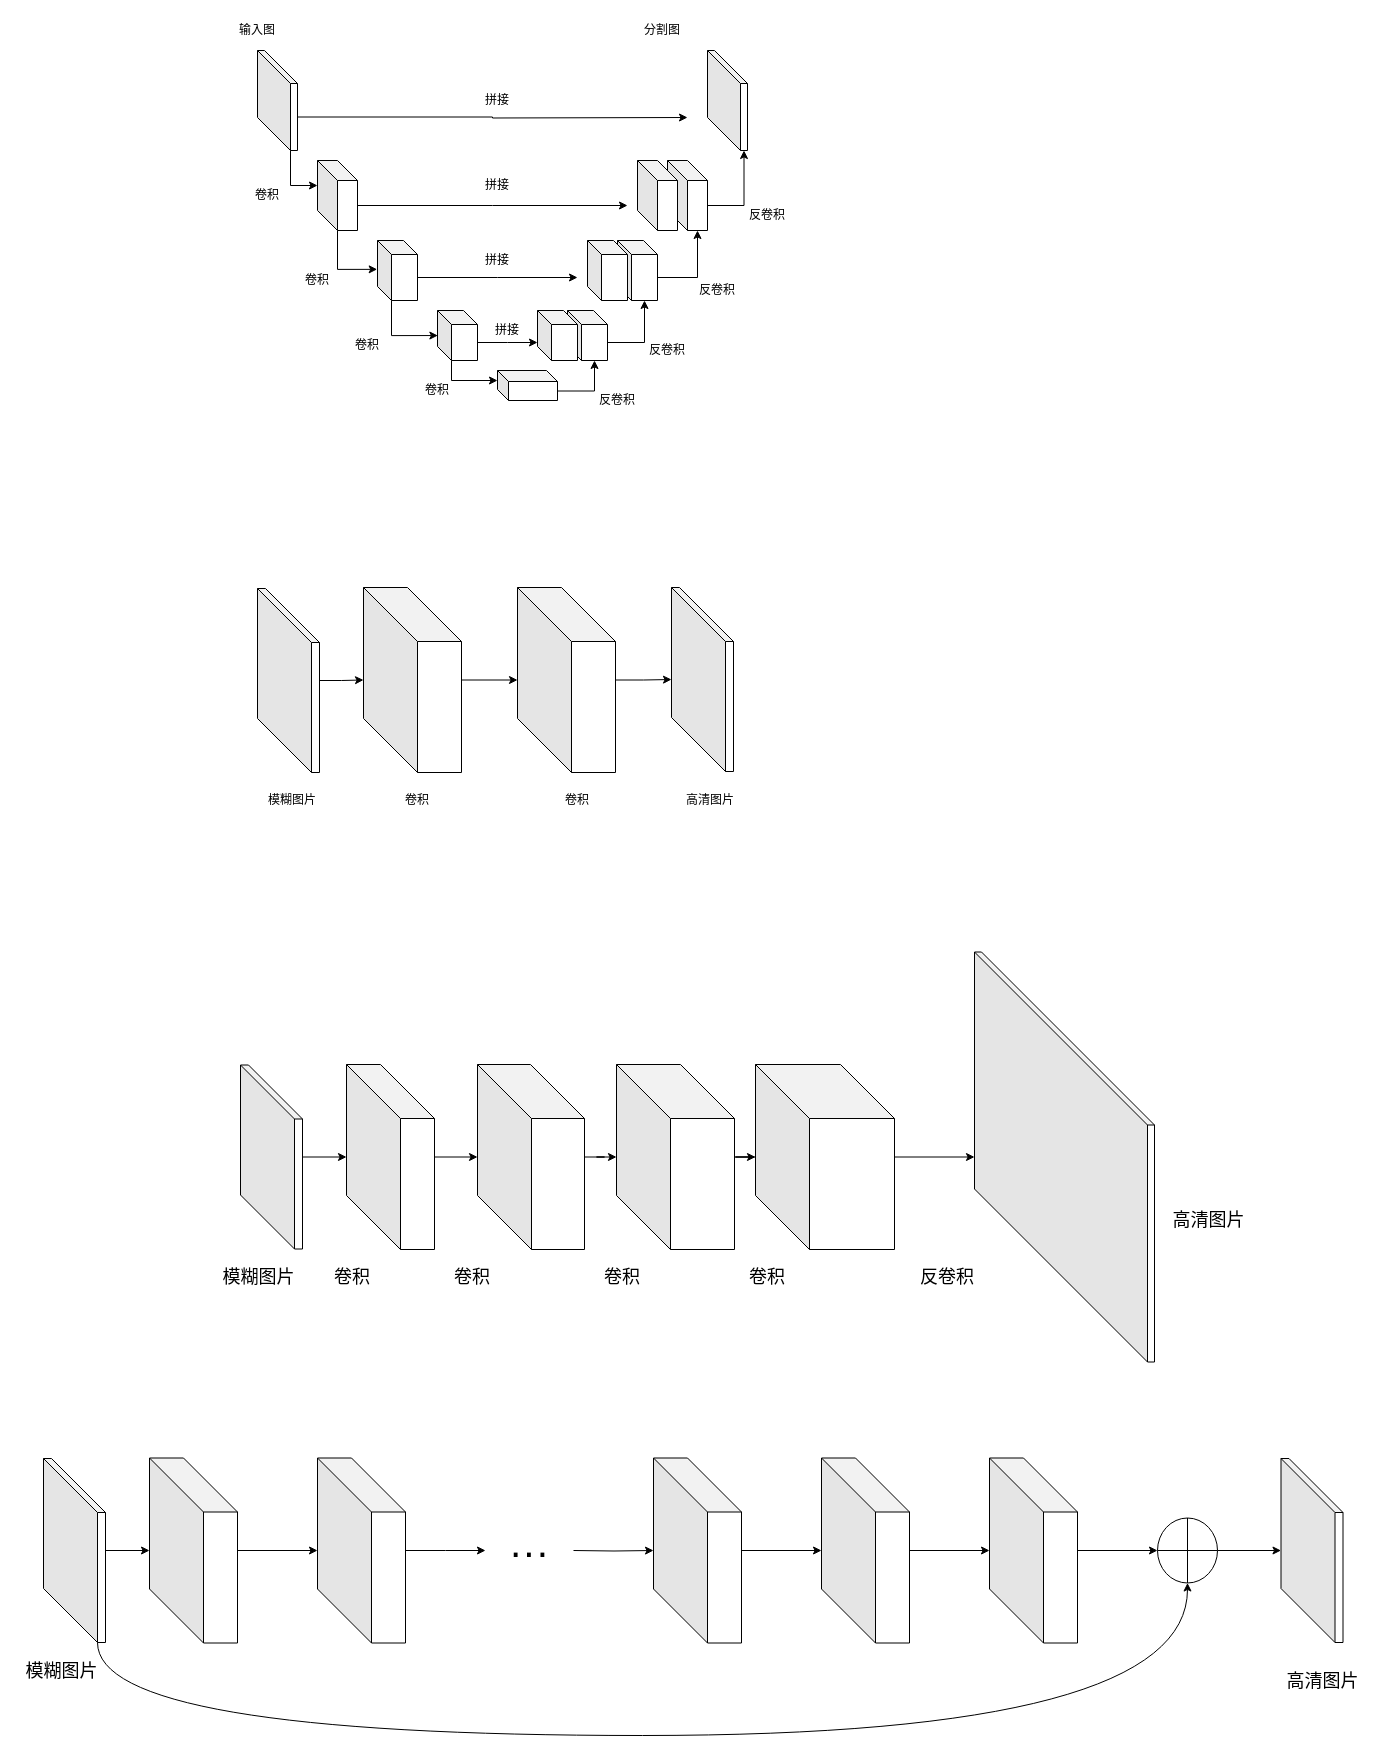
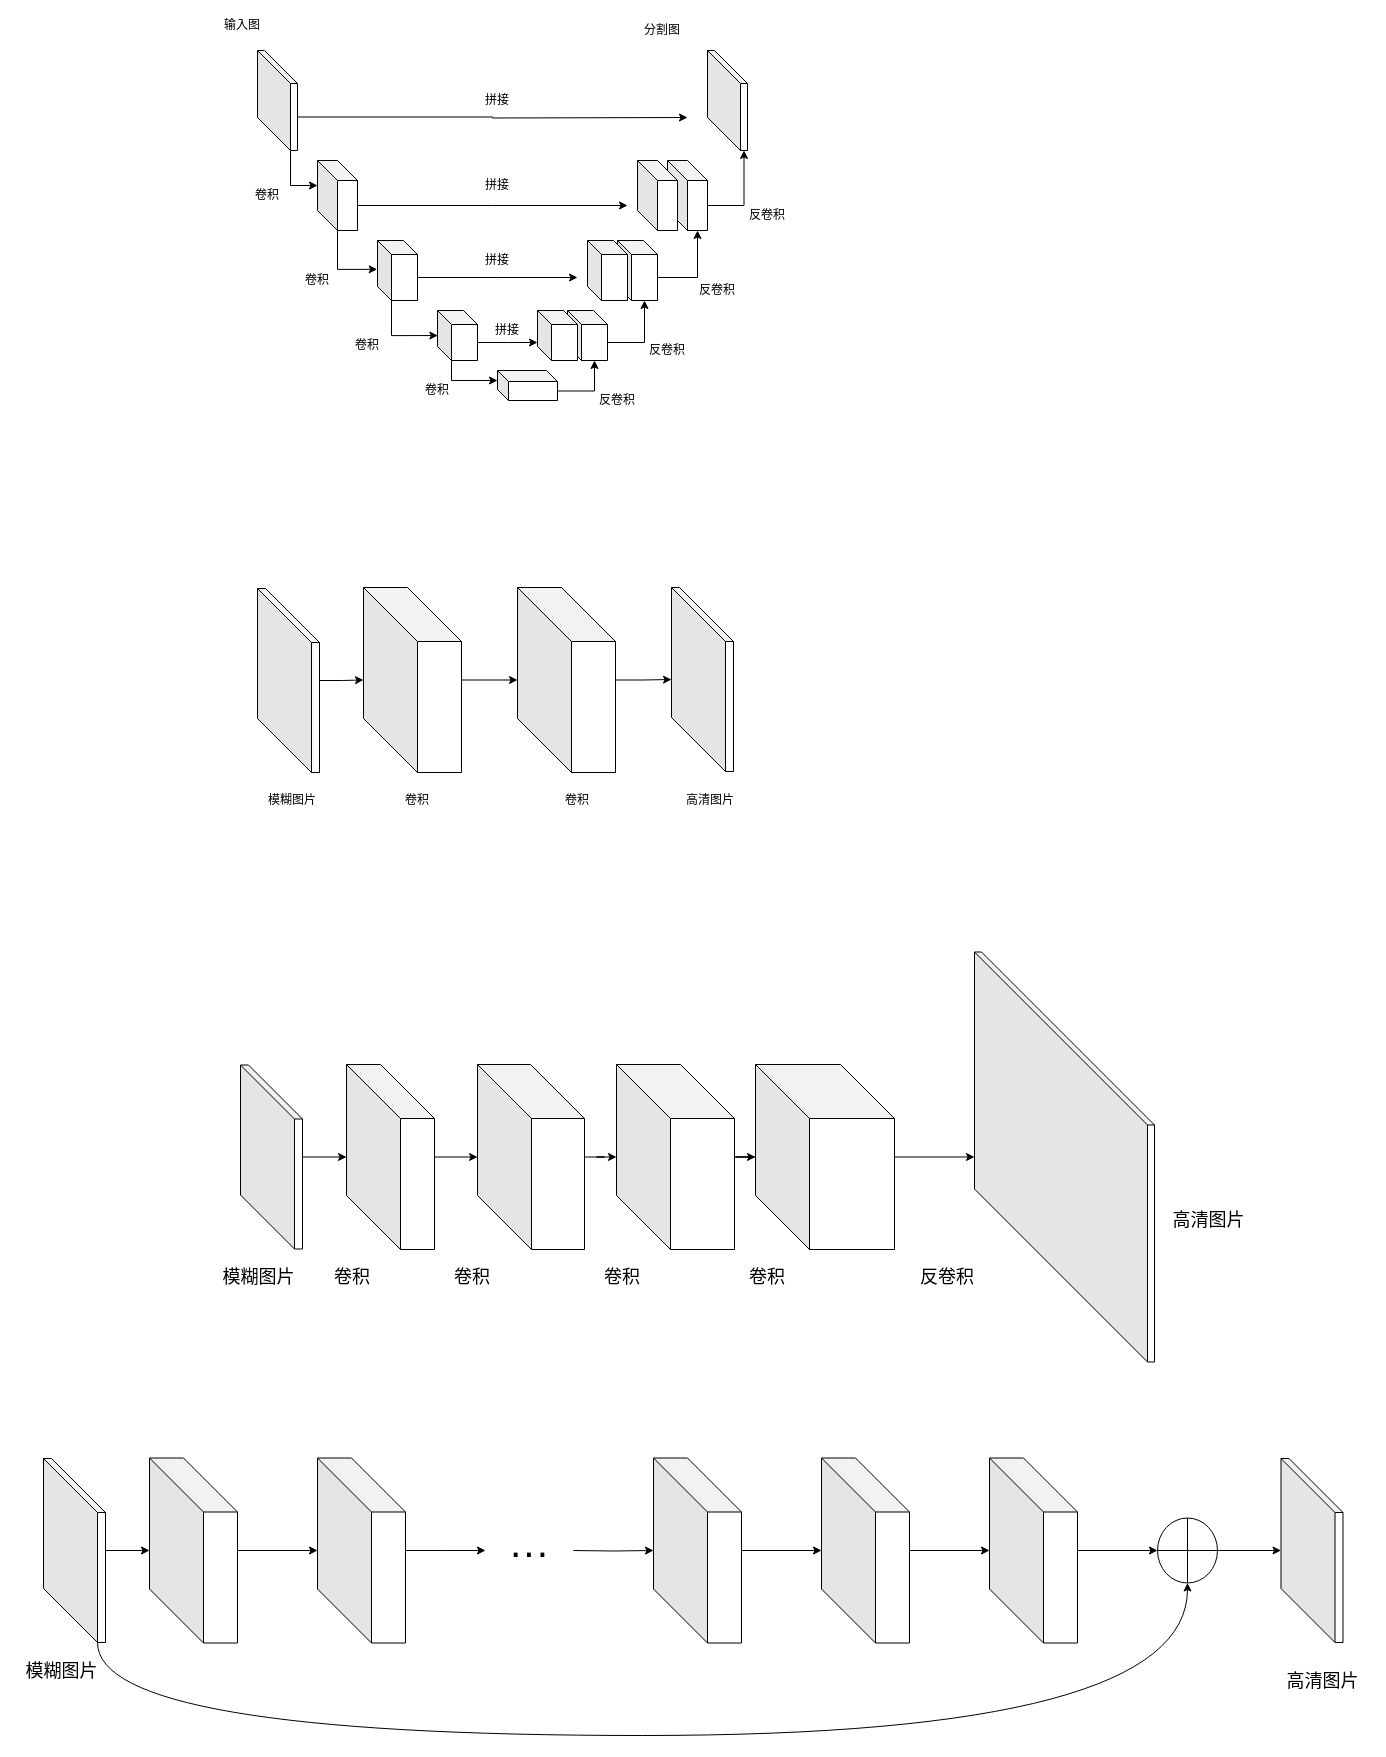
- <mxCell id="26" value="输入图" style="text;html=1;strokeColor=none;fillColor=none;align=center;verticalAlign=middle;whiteSpace=wrap;rounded=0;" vertex="1" parent="1"><mxGeometry x="237" y="20" width="40" height="20" as="geometry" /></mxCell>
+ <mxCell id="26" value="输入图" style="text;html=1;strokeColor=none;fillColor=none;align=center;verticalAlign=middle;whiteSpace=wrap;rounded=0;" vertex="1" parent="1"><mxGeometry x="222" y="15" width="40" height="20" as="geometry" /></mxCell>
